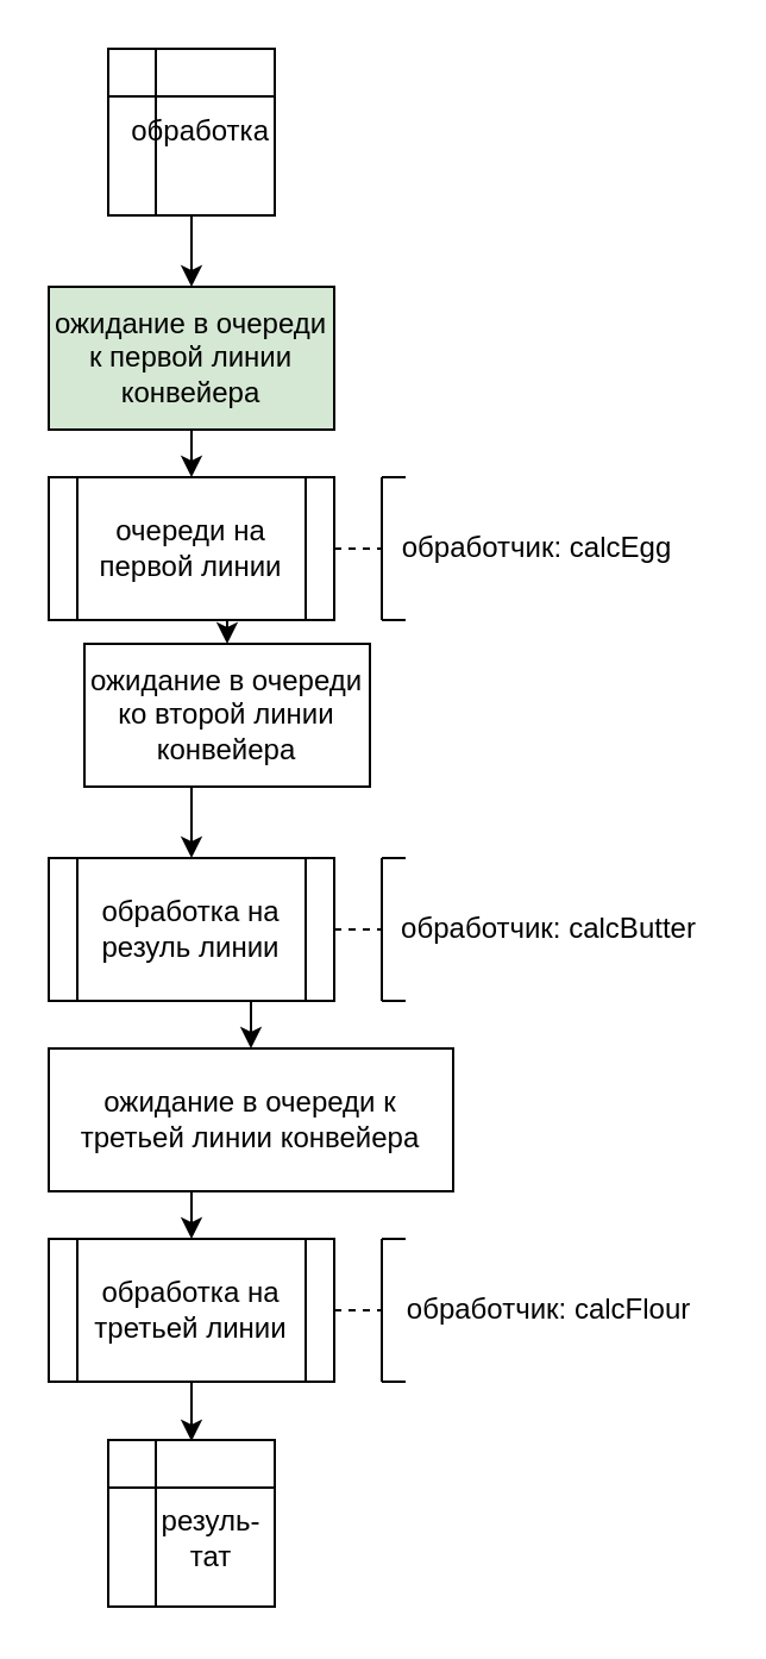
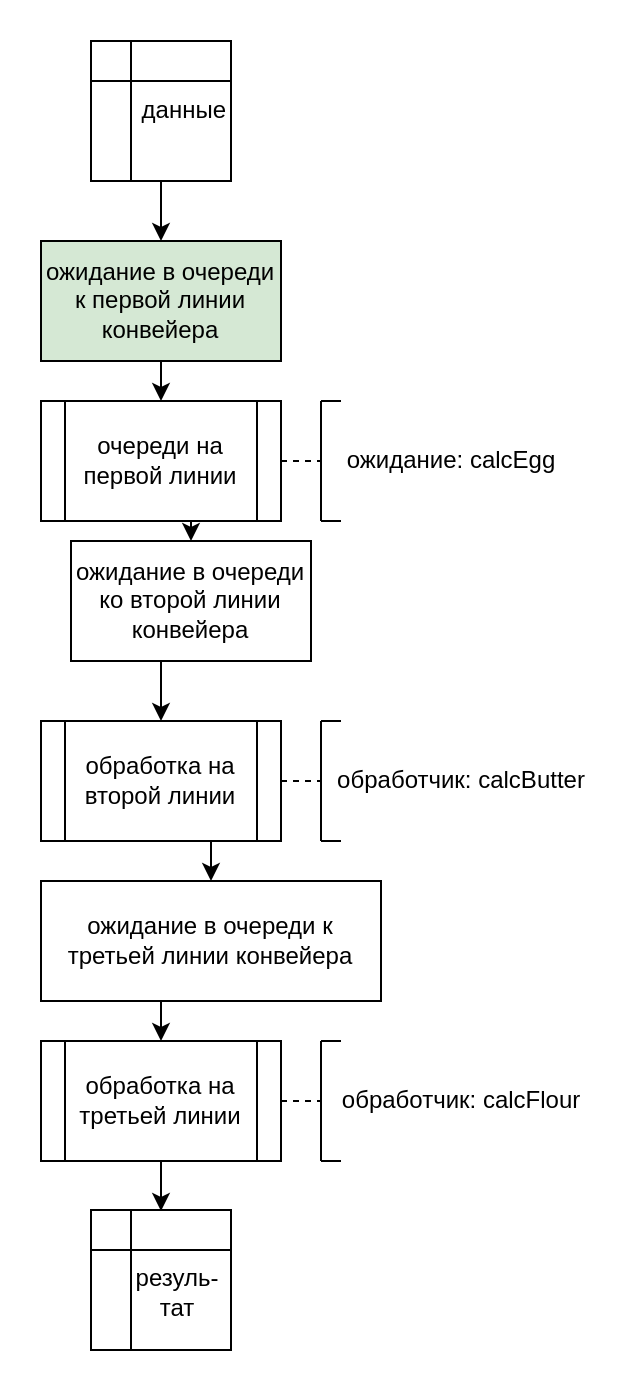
- <mxCell id="30" value="обработка" style="shape=internalStorage;whiteSpace=wrap;html=1;backgroundOutline=1;align=right;" parent="1" vertex="1"><mxGeometry x="45" width="70" height="70" as="geometry" y="20" /></mxCell>
+ <mxCell id="30" value="данные" style="shape=internalStorage;whiteSpace=wrap;html=1;backgroundOutline=1;align=right;" parent="1" vertex="1"><mxGeometry x="45" width="70" height="70" as="geometry" y="20" /></mxCell>
- <mxCell id="15" value="обработчик: calcEgg" style="text;html=1;align=center;verticalAlign=middle;resizable=0;points=[];autosize=1;strokeColor=none;fillColor=none;" parent="1" vertex="1"><mxGeometry x="160" y="220" width="130" height="20" as="geometry" /></mxCell>
+ <mxCell id="15" value="ожидание: calcEgg" style="text;html=1;align=center;verticalAlign=middle;resizable=0;points=[];autosize=1;strokeColor=none;fillColor=none;" parent="1" vertex="1"><mxGeometry x="160" y="220" width="130" height="20" as="geometry" /></mxCell>
- <mxCell id="28" value="&lt;span&gt;обработка на резуль линии&lt;/span&gt;" style="shape=process;whiteSpace=wrap;html=1;backgroundOutline=1;" parent="1" vertex="1"><mxGeometry x="20" y="360" width="120" height="60" as="geometry" /></mxCell>
+ <mxCell id="28" value="&lt;span&gt;обработка на второй линии&lt;/span&gt;" style="shape=process;whiteSpace=wrap;html=1;backgroundOutline=1;" parent="1" vertex="1"><mxGeometry x="20" y="360" width="120" height="60" as="geometry" /></mxCell>
